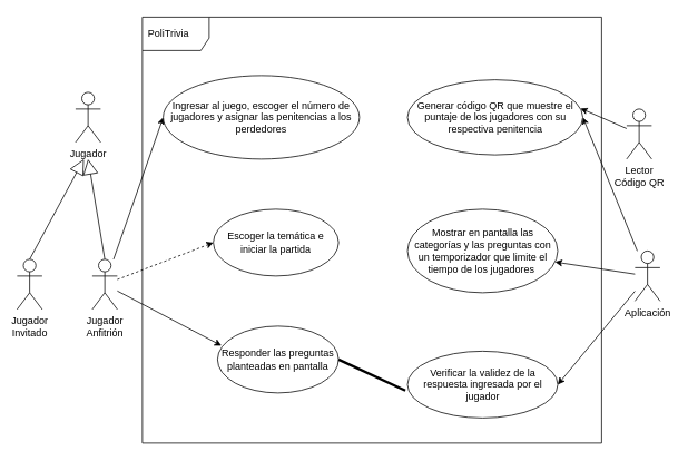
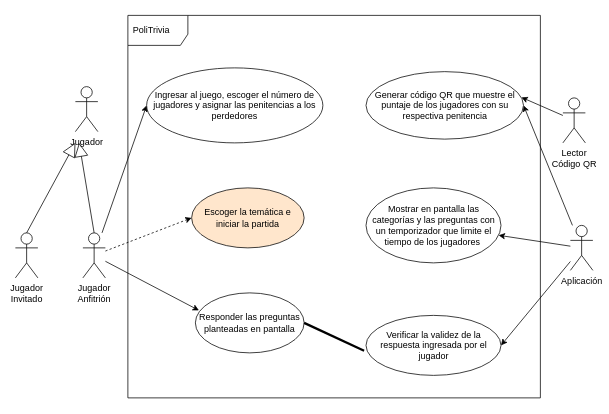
- <mxCell id="13" value="Jugador" style="shape=umlActor;verticalLabelPosition=bottom;verticalAlign=top;html=1;" parent="1" vertex="1"><mxGeometry x="90" y="110" width="30" height="60" as="geometry" /></mxCell>
+ <mxCell id="13" value="Jugador" style="shape=umlActor;verticalLabelPosition=bottom;verticalAlign=top;html=1;" parent="1" vertex="1"><mxGeometry x="100" y="115" width="30" height="60" as="geometry" /></mxCell>
- <mxCell id="19" value="Escoger la temática e iniciar la partida" style="ellipse;whiteSpace=wrap;html=1;" parent="1" vertex="1"><mxGeometry x="255" y="250" width="150" height="80" as="geometry" /></mxCell>
+ <mxCell id="19" value="Escoger la temática e iniciar la partida" style="ellipse;whiteSpace=wrap;html=1;fillColor=#ffe6cc;" parent="1" vertex="1"><mxGeometry x="255" y="250" width="150" height="80" as="geometry" /></mxCell>
